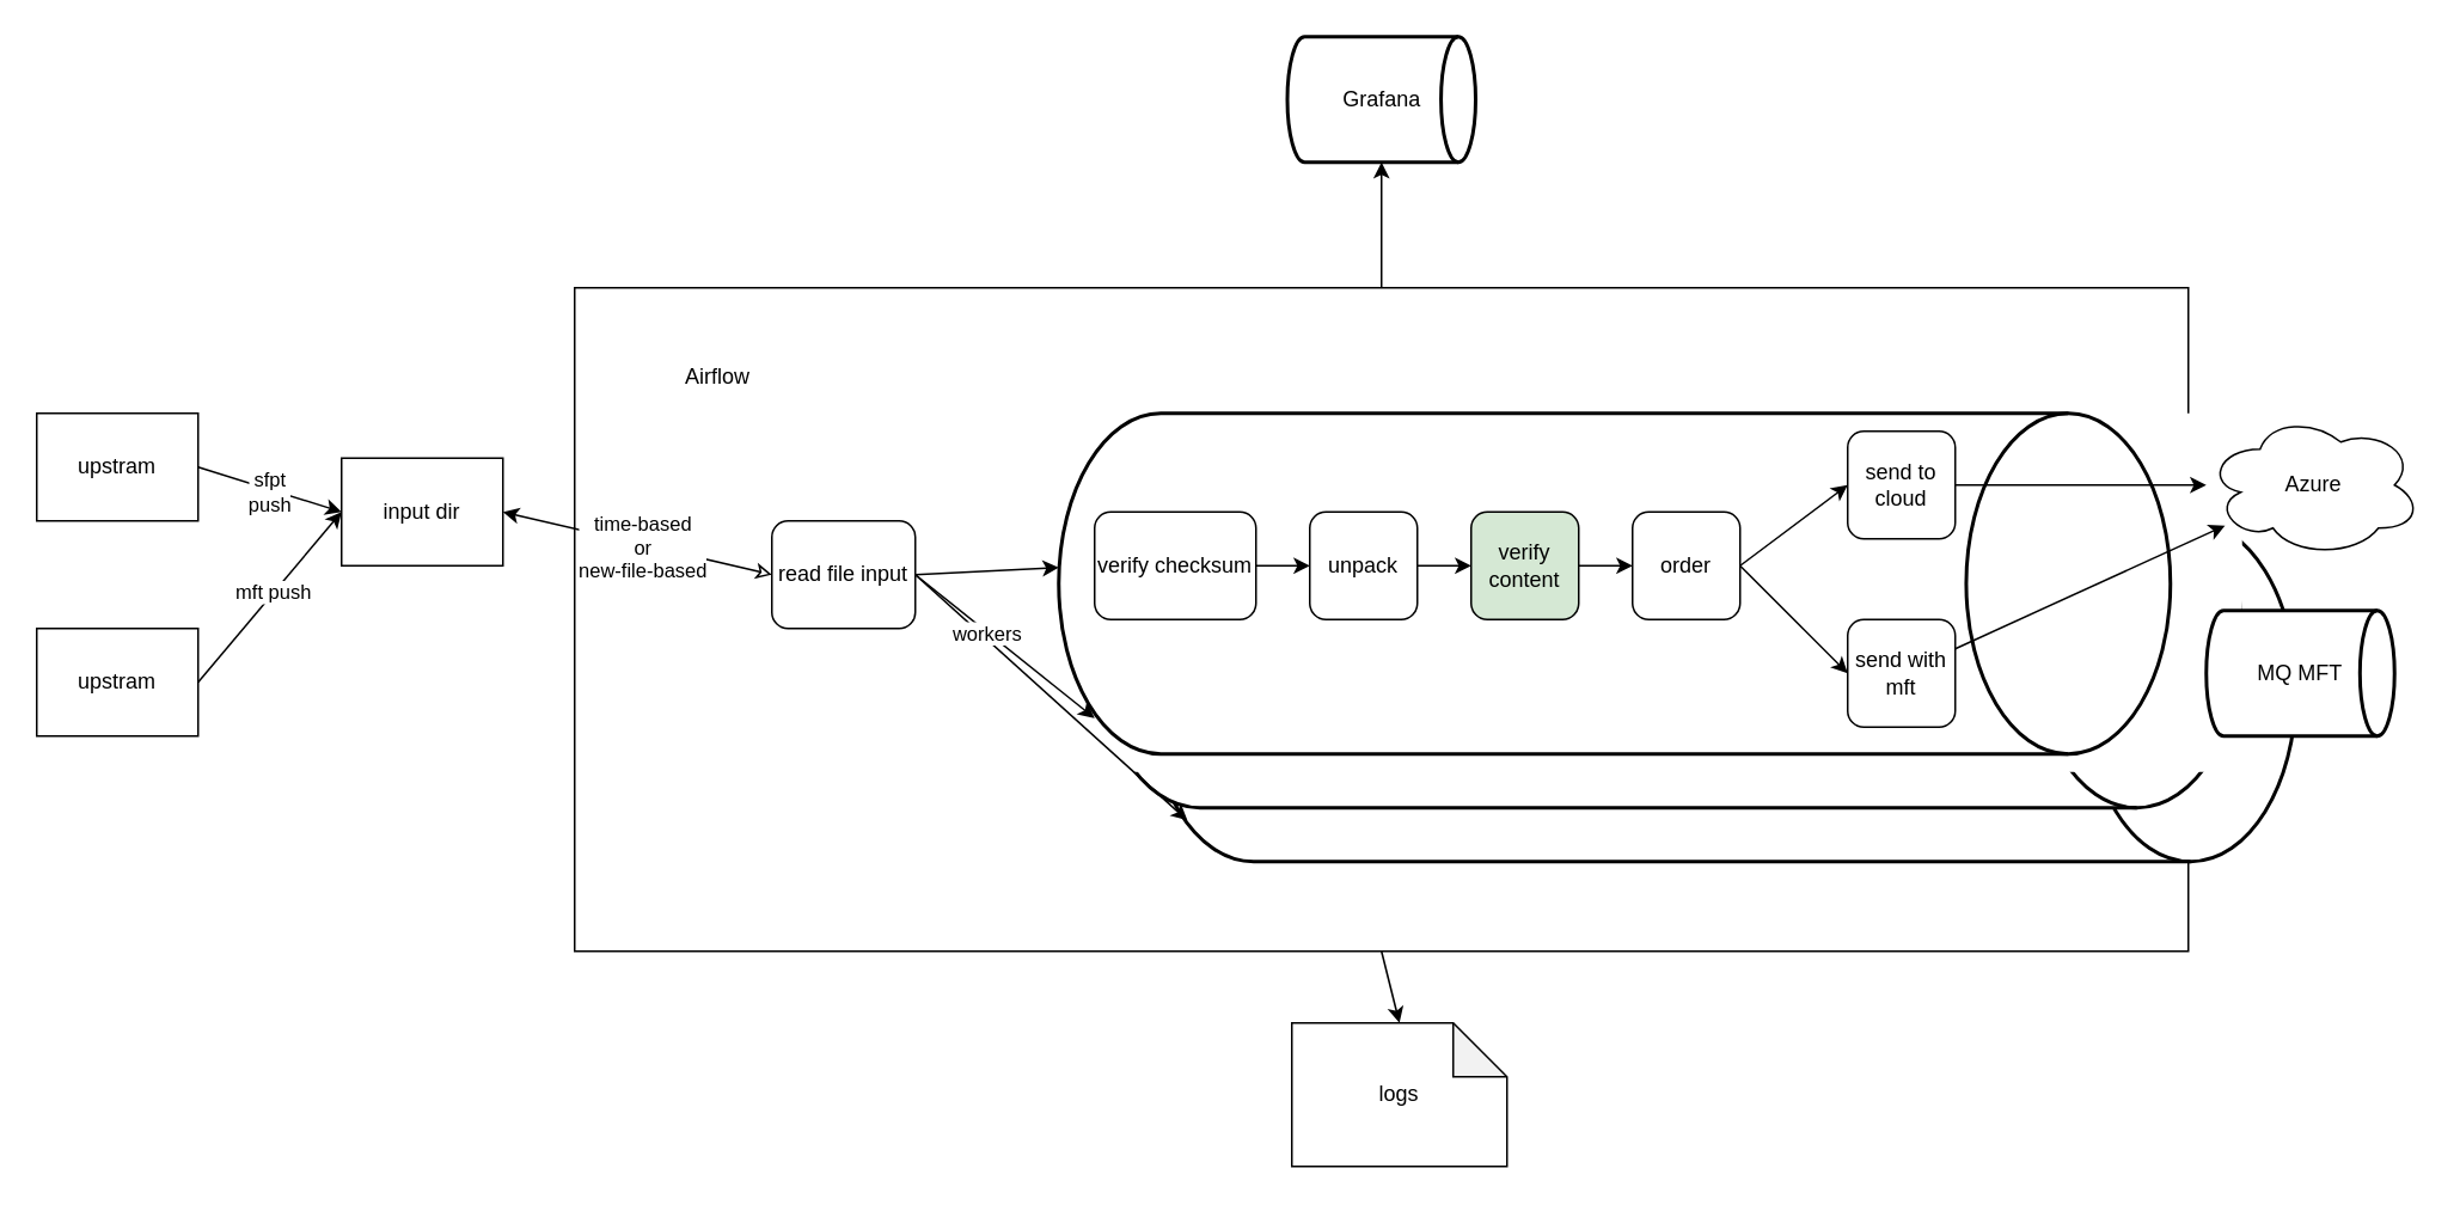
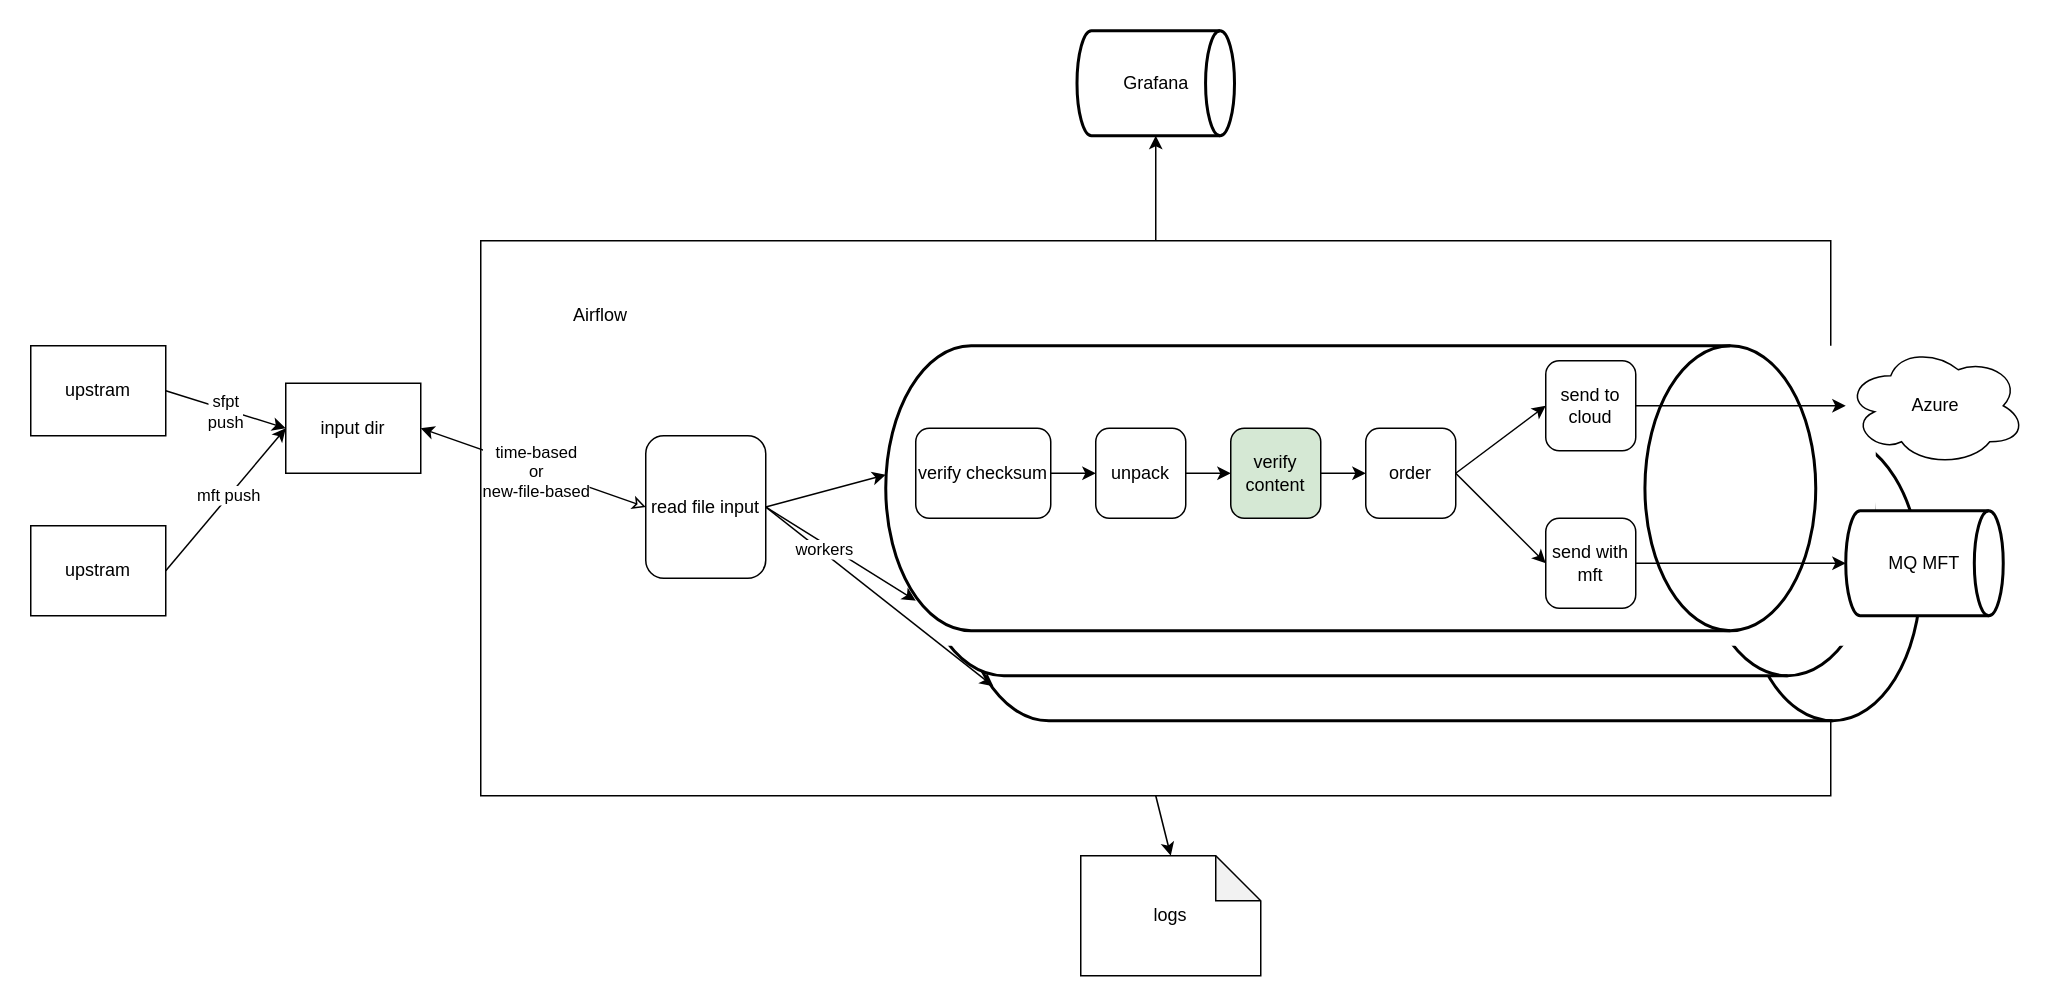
- <mxCell id="7" value="read file input" style="rounded=1;whiteSpace=wrap;html=1;" parent="1" vertex="1"><mxGeometry x="430" y="290" width="80" height="60" as="geometry" /></mxCell>
+ <mxCell id="7" value="read file input" style="rounded=1;whiteSpace=wrap;html=1;" parent="1" vertex="1"><mxGeometry x="430" y="290" width="80" height="95" as="geometry" /></mxCell>
- <mxCell id="31" value="" style="endArrow=classic;html=1;rounded=0;" parent="14" source="26" target="28" edge="1"><mxGeometry width="50" height="50" relative="1" as="geometry"><mxPoint x="310" y="230" as="sourcePoint" /><mxPoint x="360" y="180" as="targetPoint" /></mxGeometry></mxCell>
+ <mxCell id="31" value="" style="endArrow=classic;html=1;rounded=0;" parent="14" source="26" target="30" edge="1"><mxGeometry width="50" height="50" relative="1" as="geometry"><mxPoint x="310" y="230" as="sourcePoint" /><mxPoint x="360" y="180" as="targetPoint" /></mxGeometry></mxCell>
